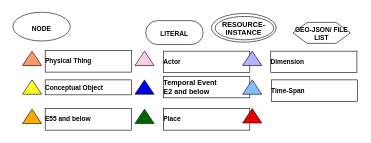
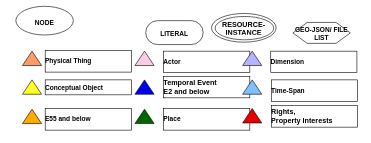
- <mxCell id="12" value="NODE" style="html=1;whiteSpace=wrap;ellipse;fontSize=11;fontColor=#000000;fontStyle=1;spacingTop=7;spacing=3;strokeOpacity=100;fillOpacity=100;fillColor=#ffffff;" vertex="1" parent="1"><mxGeometry x="20" y="20" width="96" height="48" as="geometry" /></mxCell>
+ <mxCell id="12" value="NODE" style="html=1;whiteSpace=wrap;ellipse;fontSize=11;fontColor=#000000;fontStyle=1;spacingTop=7;spacing=3;strokeOpacity=100;fillOpacity=100;fillColor=#ffffff;" vertex="1" parent="1"><mxGeometry x="25" y="10" width="96" height="48" as="geometry" /></mxCell>
+ <mxCell id="3" value="&lt;div style=&quot;color:#000000;font-weight: bold;text-align: left;&quot;&gt;Rights,&#10;&lt;/div&gt;&lt;div style=&quot;color:#000000;font-weight: bold;text-align: left;&quot;&gt;Property Interests&lt;/div&gt;" style="html=1;whiteSpace=wrap;overflow=width;html=1;spacing=0;verticalAlign=middle;fillColor=#ffffff;" vertex="1" parent="1"><mxGeometry x="452" y="176" width="144" height="36" as="geometry" /></mxCell>
